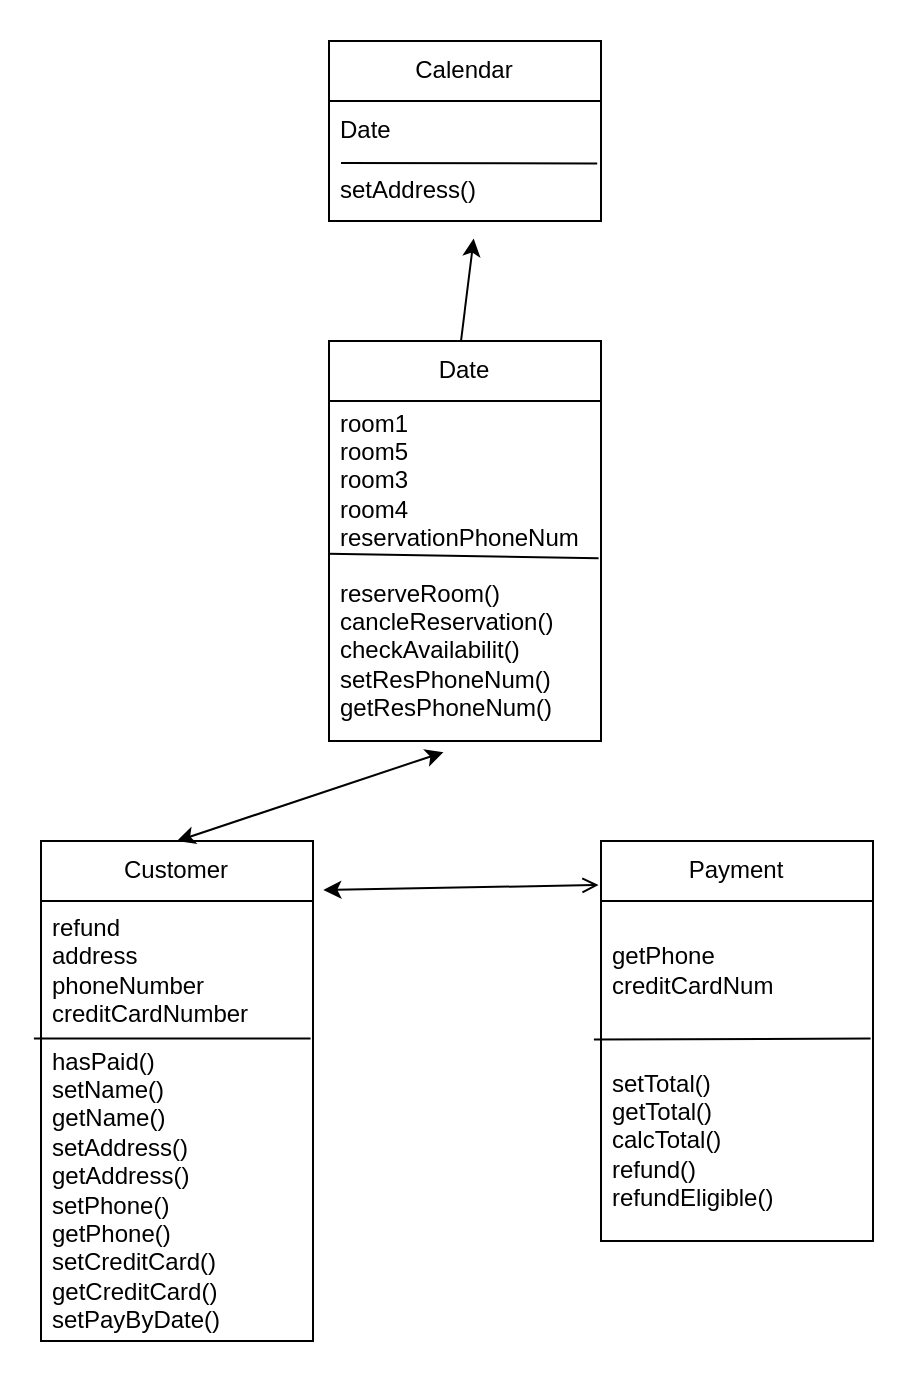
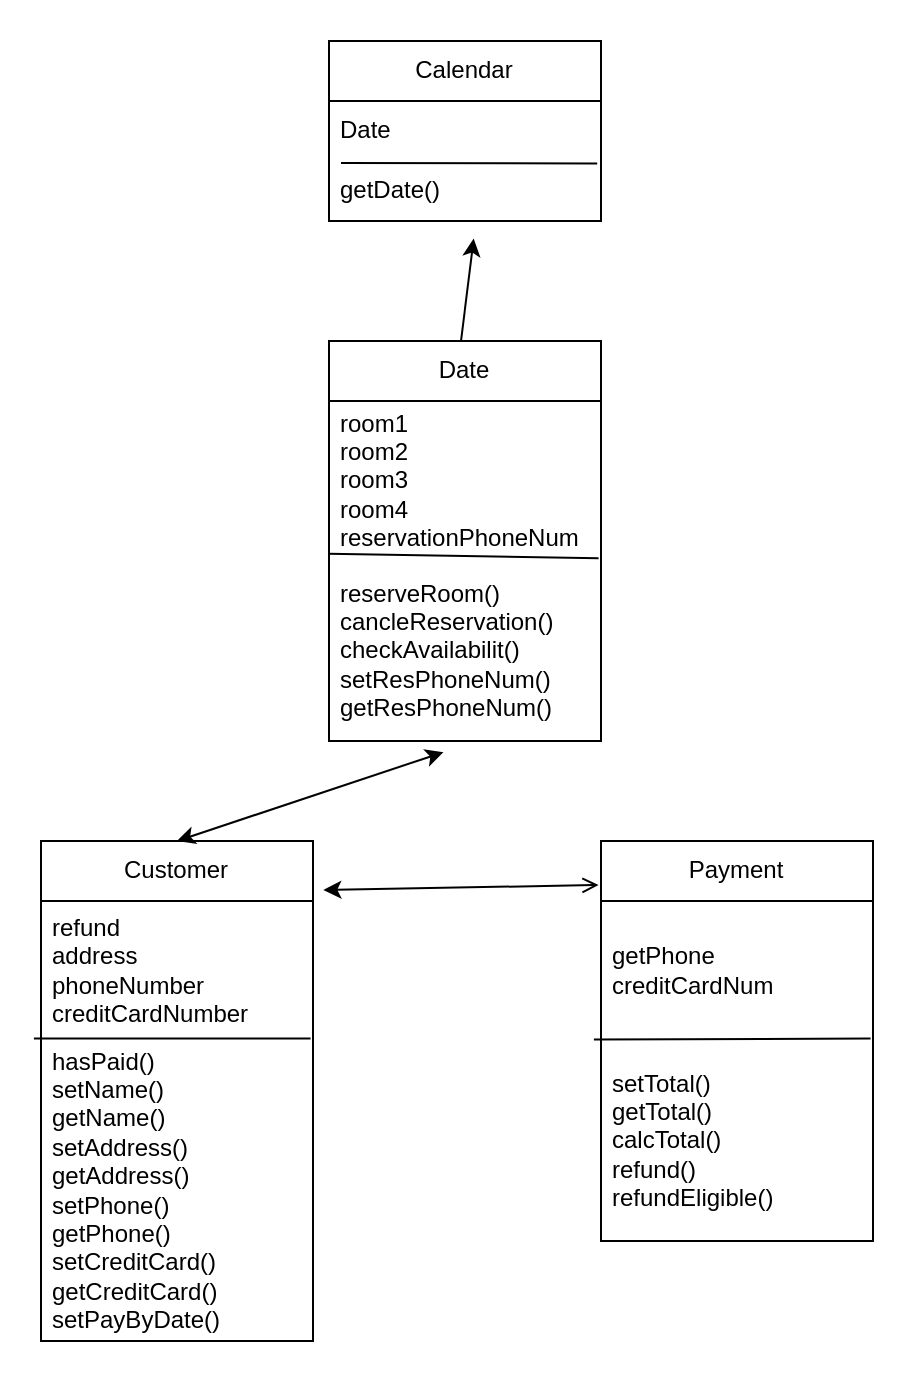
- <mxCell id="5" value="setAddress()" style="text;strokeColor=none;fillColor=none;align=left;verticalAlign=middle;spacingLeft=4;spacingRight=4;overflow=hidden;points=[[0,0.5],[1,0.5]];portConstraint=eastwest;rotatable=0;whiteSpace=wrap;html=1;" vertex="1" parent="3"><mxGeometry y="60" width="136" height="30" as="geometry" /></mxCell>
+ <mxCell id="5" value="getDate()" style="text;strokeColor=none;fillColor=none;align=left;verticalAlign=middle;spacingLeft=4;spacingRight=4;overflow=hidden;points=[[0,0.5],[1,0.5]];portConstraint=eastwest;rotatable=0;whiteSpace=wrap;html=1;" vertex="1" parent="3"><mxGeometry y="60" width="136" height="30" as="geometry" /></mxCell>
- <mxCell id="8" value="room1&lt;br&gt;room5&lt;br&gt;room3&lt;br&gt;room4&lt;br&gt;reservationPhoneNum" style="text;strokeColor=none;fillColor=none;align=left;verticalAlign=middle;spacingLeft=4;spacingRight=4;overflow=hidden;points=[[0,0.5],[1,0.5]];portConstraint=eastwest;rotatable=0;whiteSpace=wrap;html=1;" vertex="1" parent="7"><mxGeometry y="30" width="136" height="80" as="geometry" /></mxCell>
+ <mxCell id="8" value="room1&lt;br&gt;room2&lt;br&gt;room3&lt;br&gt;room4&lt;br&gt;reservationPhoneNum" style="text;strokeColor=none;fillColor=none;align=left;verticalAlign=middle;spacingLeft=4;spacingRight=4;overflow=hidden;points=[[0,0.5],[1,0.5]];portConstraint=eastwest;rotatable=0;whiteSpace=wrap;html=1;" vertex="1" parent="7"><mxGeometry y="30" width="136" height="80" as="geometry" /></mxCell>
